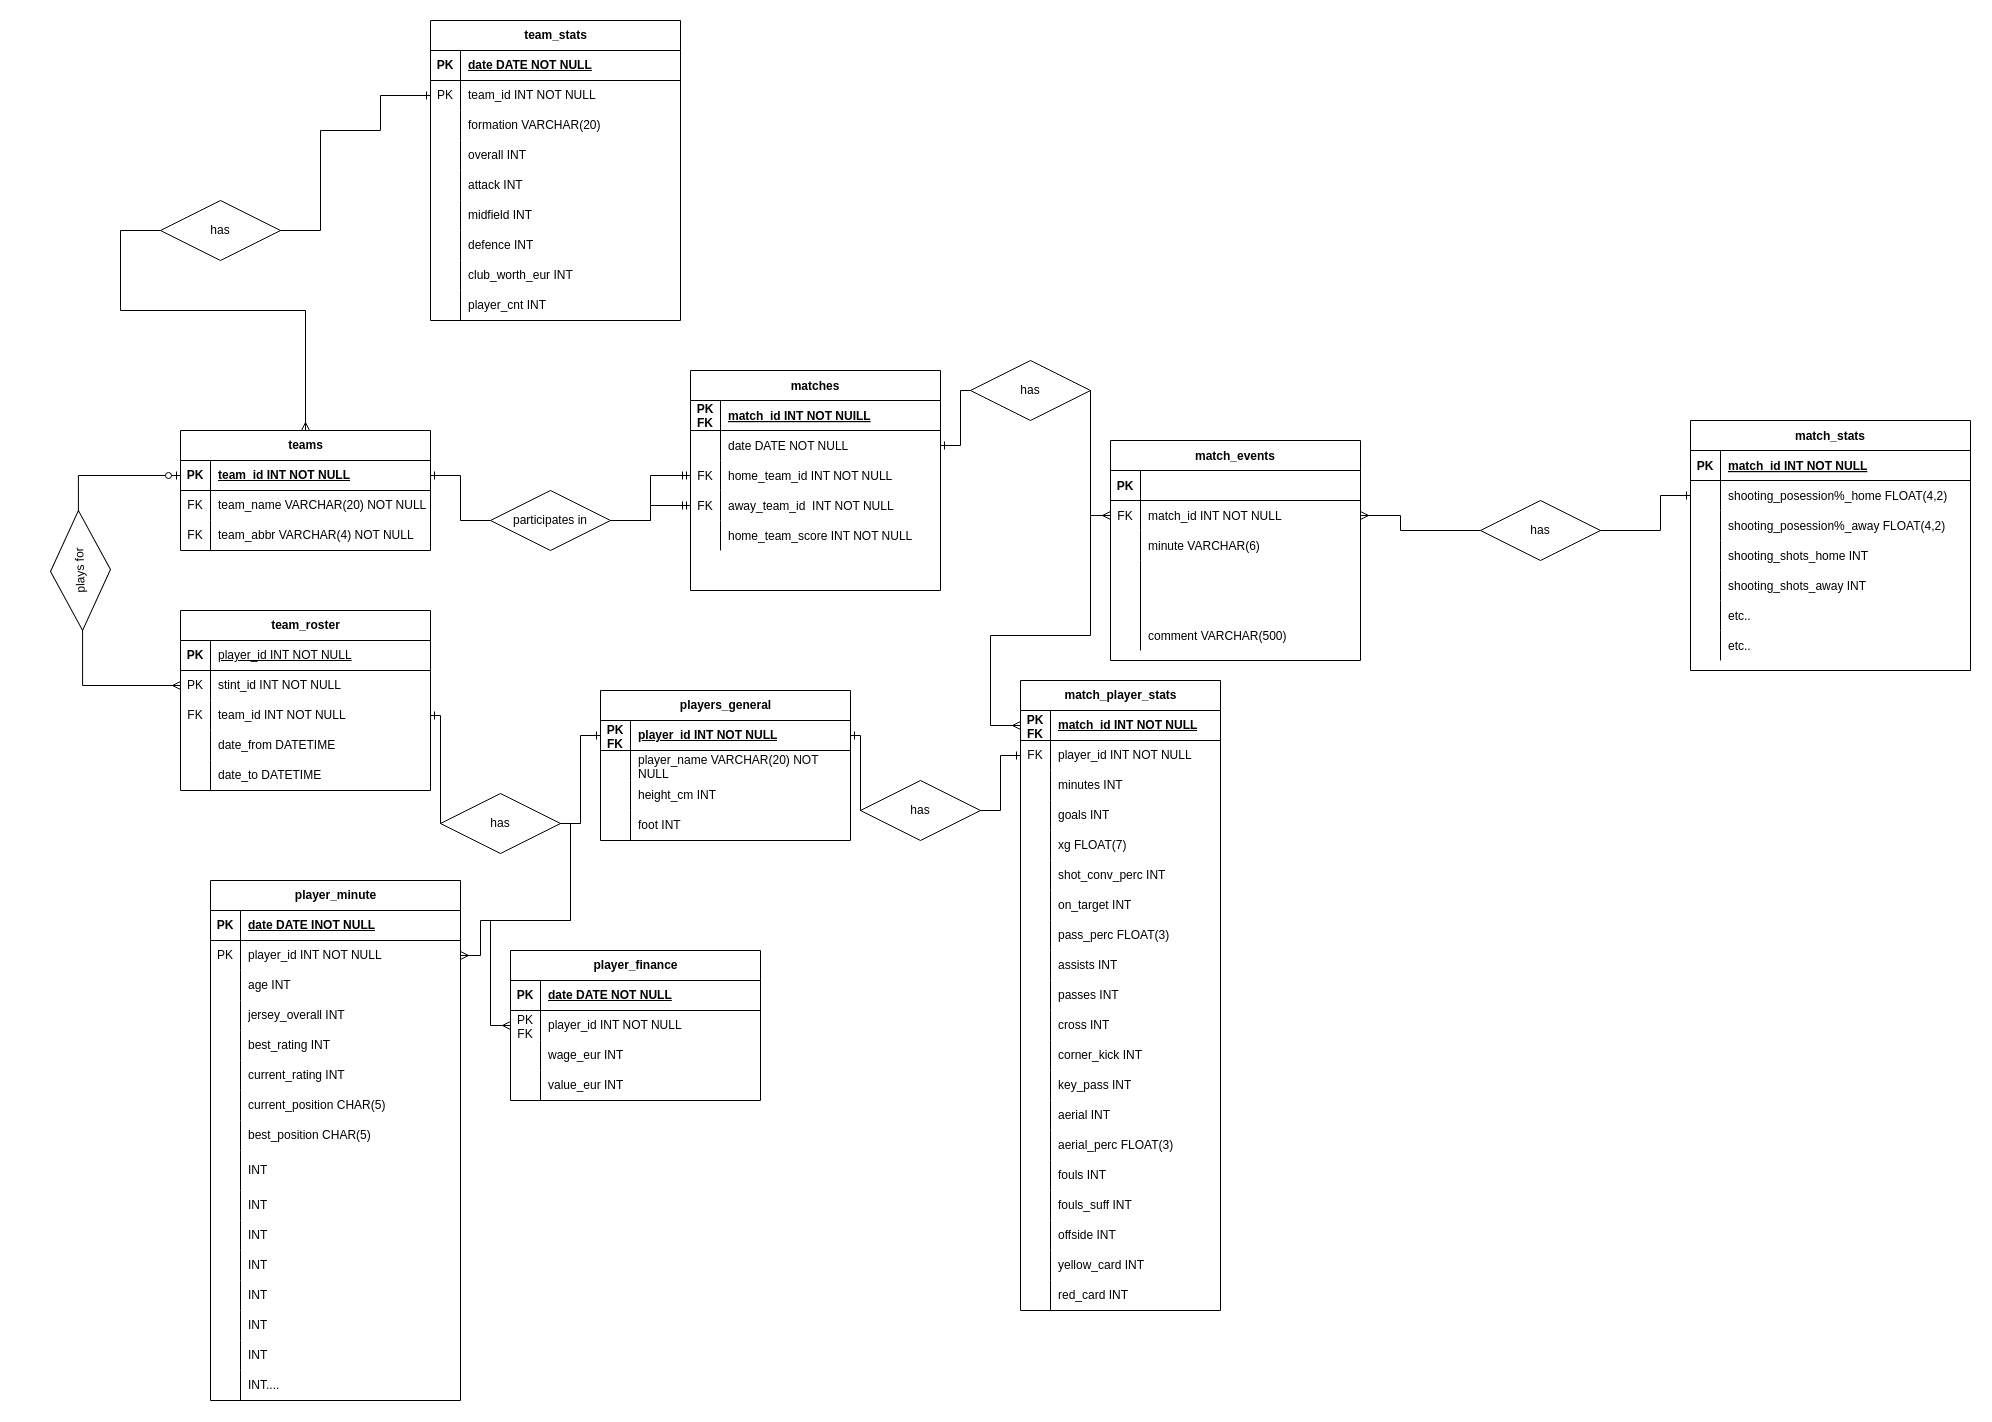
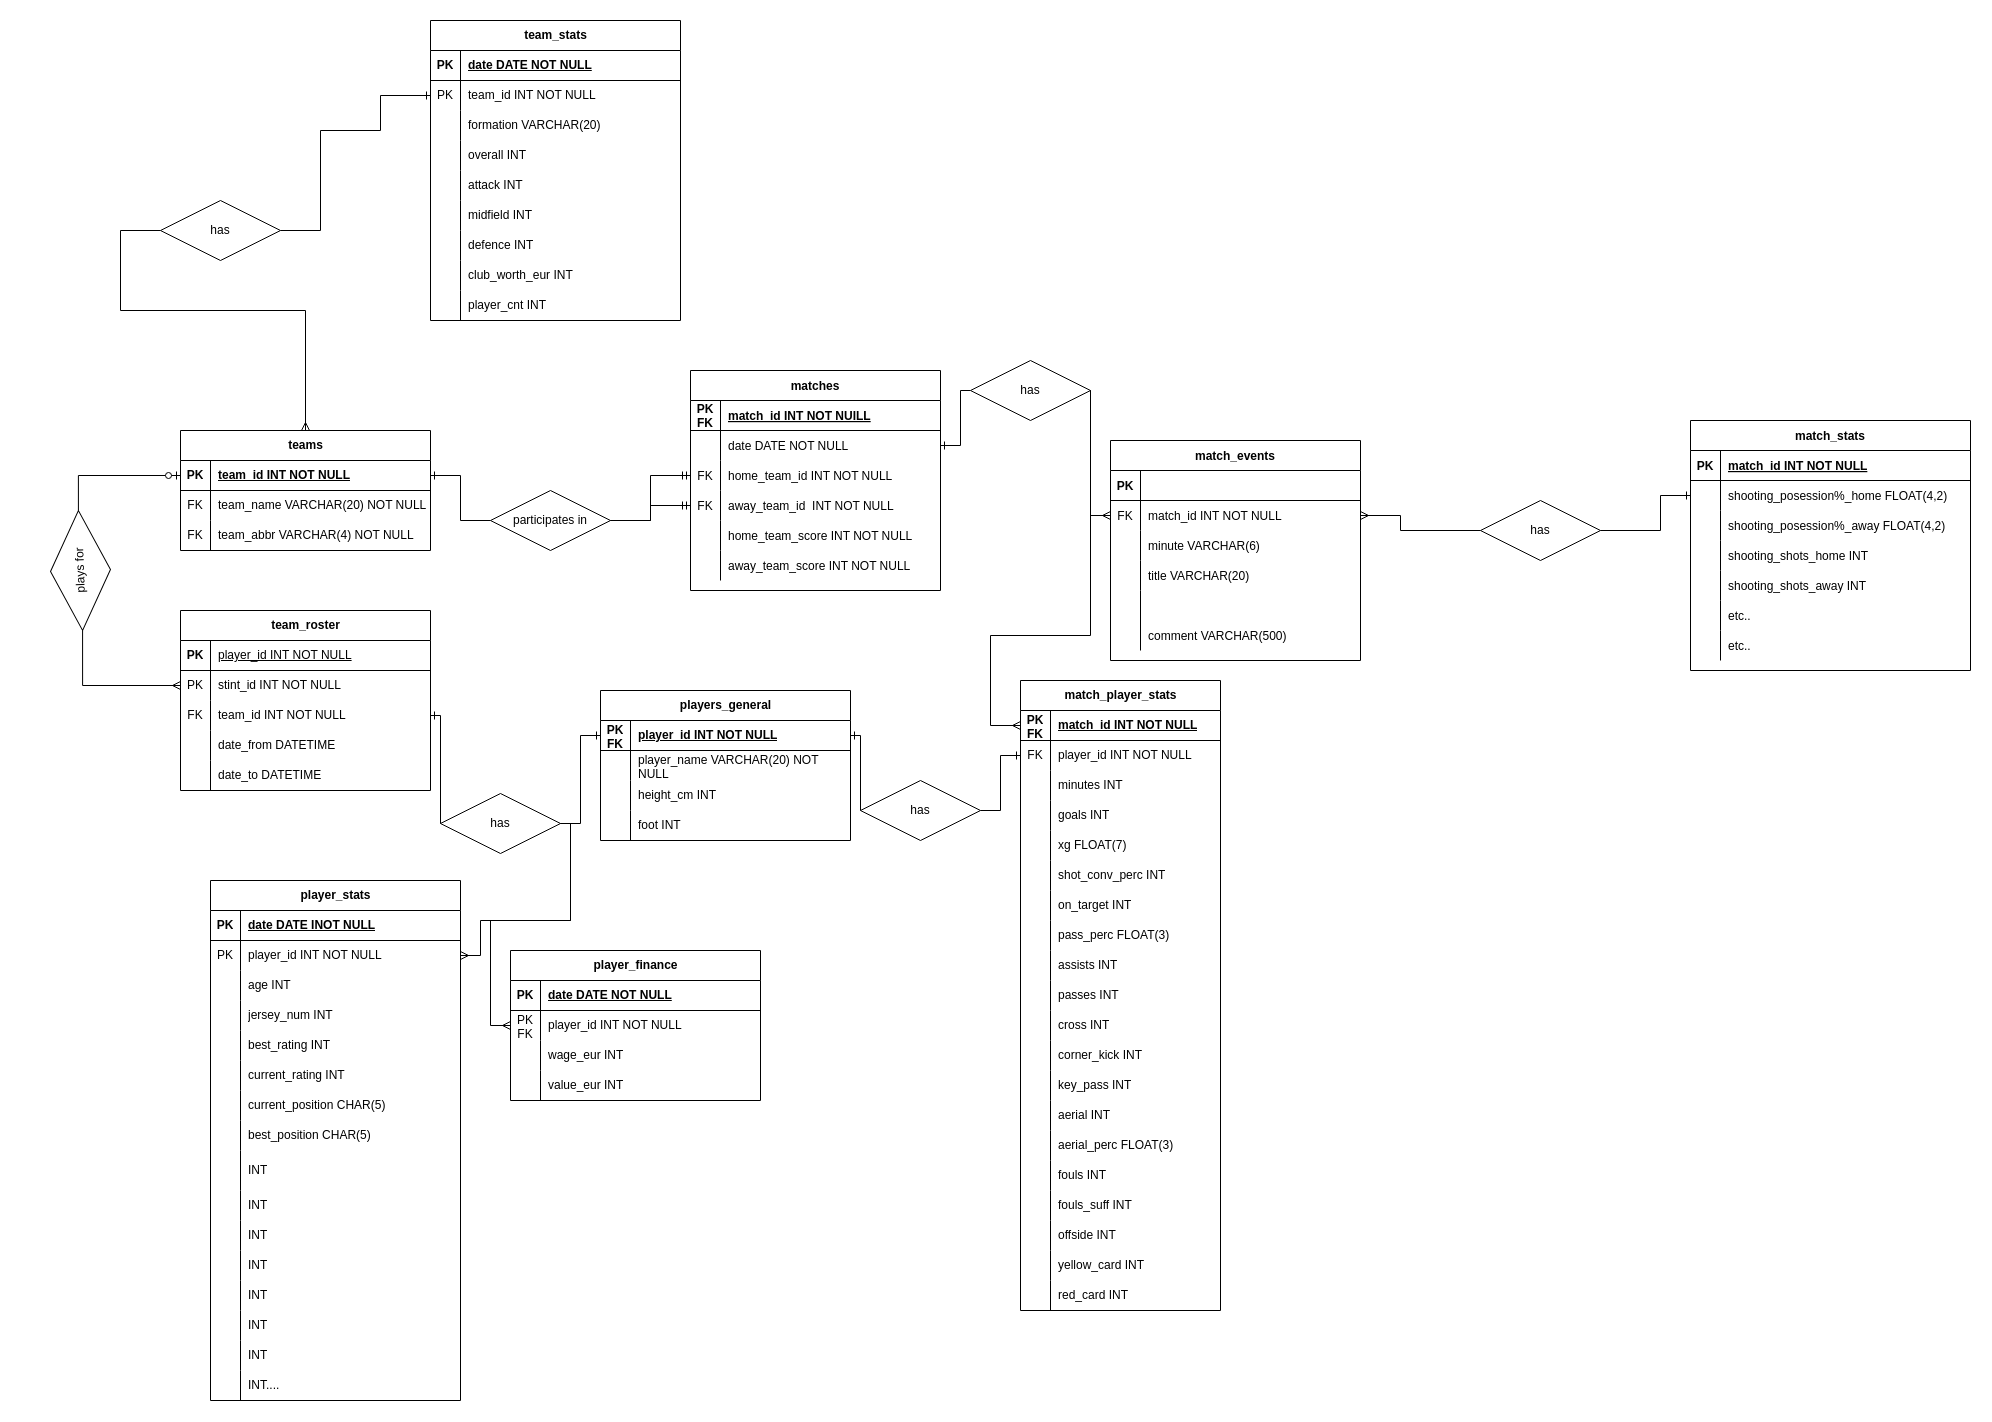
+ <mxCell id="20" value="away_team_score INT NOT NULL" style="shape=partialRectangle;overflow=hidden;connectable=0;fillColor=none;top=0;left=0;bottom=0;right=0;align=left;spacingLeft=6;" parent="18" vertex="1"><mxGeometry x="30" width="220" height="30" as="geometry"><mxRectangle width="220" height="30" as="alternateBounds" /></mxGeometry></mxCell>
+ <mxCell id="133" value="title VARCHAR(20)" style="shape=partialRectangle;overflow=hidden;connectable=0;fillColor=none;top=0;left=0;bottom=0;right=0;align=left;spacingLeft=6;" parent="131" vertex="1"><mxGeometry x="30" width="220" height="30" as="geometry"><mxRectangle width="220" height="30" as="alternateBounds" /></mxGeometry></mxCell>
- <mxCell id="60" value="player_minute" style="shape=table;startSize=30;container=1;collapsible=1;childLayout=tableLayout;fixedRows=1;rowLines=0;fontStyle=1;align=center;resizeLast=1;html=1;" parent="1" vertex="1"><mxGeometry x="210" y="880" width="250" height="520" as="geometry" /></mxCell>
+ <mxCell id="60" value="player_stats" style="shape=table;startSize=30;container=1;collapsible=1;childLayout=tableLayout;fixedRows=1;rowLines=0;fontStyle=1;align=center;resizeLast=1;html=1;" parent="1" vertex="1"><mxGeometry x="210" y="880" width="250" height="520" as="geometry" /></mxCell>
- <mxCell id="72" value="jersey_overall INT" style="shape=partialRectangle;connectable=0;fillColor=none;top=0;left=0;bottom=0;right=0;align=left;spacingLeft=6;overflow=hidden;whiteSpace=wrap;html=1;" parent="70" vertex="1"><mxGeometry x="30" width="220" height="30" as="geometry"><mxRectangle width="220" height="30" as="alternateBounds" /></mxGeometry></mxCell>
+ <mxCell id="72" value="jersey_num INT" style="shape=partialRectangle;connectable=0;fillColor=none;top=0;left=0;bottom=0;right=0;align=left;spacingLeft=6;overflow=hidden;whiteSpace=wrap;html=1;" parent="70" vertex="1"><mxGeometry x="30" width="220" height="30" as="geometry"><mxRectangle width="220" height="30" as="alternateBounds" /></mxGeometry></mxCell>
